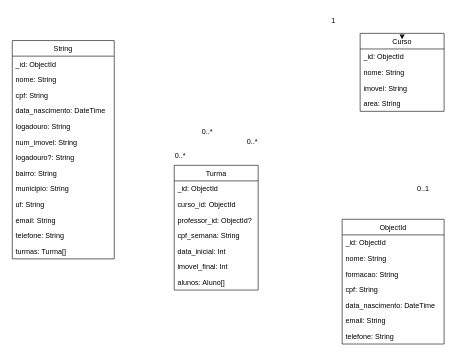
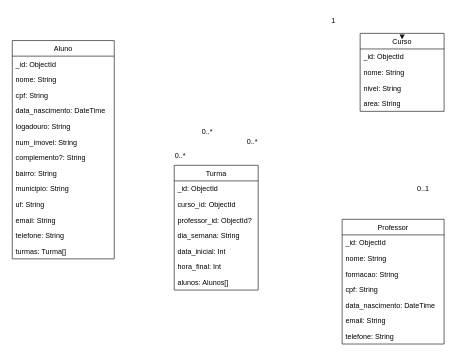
- <mxCell id="2" value="String" style="swimlane;fontStyle=0;childLayout=stackLayout;horizontal=1;startSize=26;fillColor=none;horizontalStack=0;resizeParent=1;resizeParentMax=0;resizeLast=0;collapsible=1;marginBottom=0;" parent="1" vertex="1"><mxGeometry x="20" y="67" width="170" height="364" as="geometry" /></mxCell>
+ <mxCell id="2" value="Aluno" style="swimlane;fontStyle=0;childLayout=stackLayout;horizontal=1;startSize=26;fillColor=none;horizontalStack=0;resizeParent=1;resizeParentMax=0;resizeLast=0;collapsible=1;marginBottom=0;" parent="1" vertex="1"><mxGeometry x="20" y="67" width="170" height="364" as="geometry" /></mxCell>
- <mxCell id="20" value="imovel: String" style="text;strokeColor=none;fillColor=none;align=left;verticalAlign=top;spacingLeft=4;spacingRight=4;overflow=hidden;rotatable=0;points=[[0,0.5],[1,0.5]];portConstraint=eastwest;" parent="17" vertex="1"><mxGeometry y="78" width="140" height="26" as="geometry" /></mxCell>
+ <mxCell id="20" value="nivel: String" style="text;strokeColor=none;fillColor=none;align=left;verticalAlign=top;spacingLeft=4;spacingRight=4;overflow=hidden;rotatable=0;points=[[0,0.5],[1,0.5]];portConstraint=eastwest;" parent="17" vertex="1"><mxGeometry y="78" width="140" height="26" as="geometry" /></mxCell>
- <mxCell id="9" value="logadouro?: String" style="text;strokeColor=none;fillColor=none;align=left;verticalAlign=top;spacingLeft=4;spacingRight=4;overflow=hidden;rotatable=0;points=[[0,0.5],[1,0.5]];portConstraint=eastwest;" parent="2" vertex="1"><mxGeometry y="182" width="170" height="26" as="geometry" /></mxCell>
+ <mxCell id="9" value="complemento?: String" style="text;strokeColor=none;fillColor=none;align=left;verticalAlign=top;spacingLeft=4;spacingRight=4;overflow=hidden;rotatable=0;points=[[0,0.5],[1,0.5]];portConstraint=eastwest;" parent="2" vertex="1"><mxGeometry y="182" width="170" height="26" as="geometry" /></mxCell>
- <mxCell id="30" value="ObjectId" style="swimlane;fontStyle=0;childLayout=stackLayout;horizontal=1;startSize=26;fillColor=none;horizontalStack=0;resizeParent=1;resizeParentMax=0;resizeLast=0;collapsible=1;marginBottom=0;" parent="1" vertex="1"><mxGeometry x="570" y="365" width="170" height="208" as="geometry" /></mxCell>
+ <mxCell id="30" value="Professor" style="swimlane;fontStyle=0;childLayout=stackLayout;horizontal=1;startSize=26;fillColor=none;horizontalStack=0;resizeParent=1;resizeParentMax=0;resizeLast=0;collapsible=1;marginBottom=0;" parent="1" vertex="1"><mxGeometry x="570" y="365" width="170" height="208" as="geometry" /></mxCell>
- <mxCell id="26" value="cpf_semana: String" style="text;strokeColor=none;fillColor=none;align=left;verticalAlign=top;spacingLeft=4;spacingRight=4;overflow=hidden;rotatable=0;points=[[0,0.5],[1,0.5]];portConstraint=eastwest;" parent="22" vertex="1"><mxGeometry y="104" width="140" height="26" as="geometry" /></mxCell>
+ <mxCell id="26" value="dia_semana: String" style="text;strokeColor=none;fillColor=none;align=left;verticalAlign=top;spacingLeft=4;spacingRight=4;overflow=hidden;rotatable=0;points=[[0,0.5],[1,0.5]];portConstraint=eastwest;" parent="22" vertex="1"><mxGeometry y="104" width="140" height="26" as="geometry" /></mxCell>
- <mxCell id="28" value="imovel_final: Int" style="text;strokeColor=none;fillColor=none;align=left;verticalAlign=top;spacingLeft=4;spacingRight=4;overflow=hidden;rotatable=0;points=[[0,0.5],[1,0.5]];portConstraint=eastwest;" parent="22" vertex="1"><mxGeometry y="156" width="140" height="26" as="geometry" /></mxCell>
+ <mxCell id="28" value="hora_final: Int" style="text;strokeColor=none;fillColor=none;align=left;verticalAlign=top;spacingLeft=4;spacingRight=4;overflow=hidden;rotatable=0;points=[[0,0.5],[1,0.5]];portConstraint=eastwest;" parent="22" vertex="1"><mxGeometry y="156" width="140" height="26" as="geometry" /></mxCell>
- <mxCell id="29" value="alunos: Aluno[]" style="text;strokeColor=none;fillColor=none;align=left;verticalAlign=top;spacingLeft=4;spacingRight=4;overflow=hidden;rotatable=0;points=[[0,0.5],[1,0.5]];portConstraint=eastwest;" vertex="1" parent="22"><mxGeometry y="182" width="140" height="26" as="geometry" /></mxCell>
+ <mxCell id="29" value="alunos: Alunos[]" style="text;strokeColor=none;fillColor=none;align=left;verticalAlign=top;spacingLeft=4;spacingRight=4;overflow=hidden;rotatable=0;points=[[0,0.5],[1,0.5]];portConstraint=eastwest;" vertex="1" parent="22"><mxGeometry y="182" width="140" height="26" as="geometry" /></mxCell>
